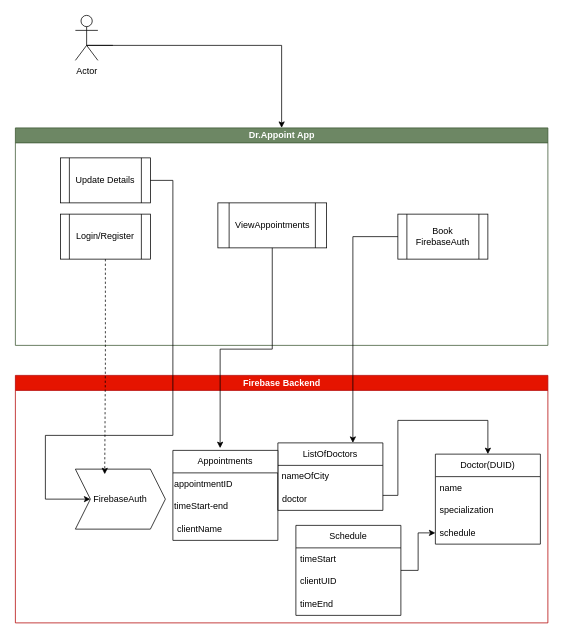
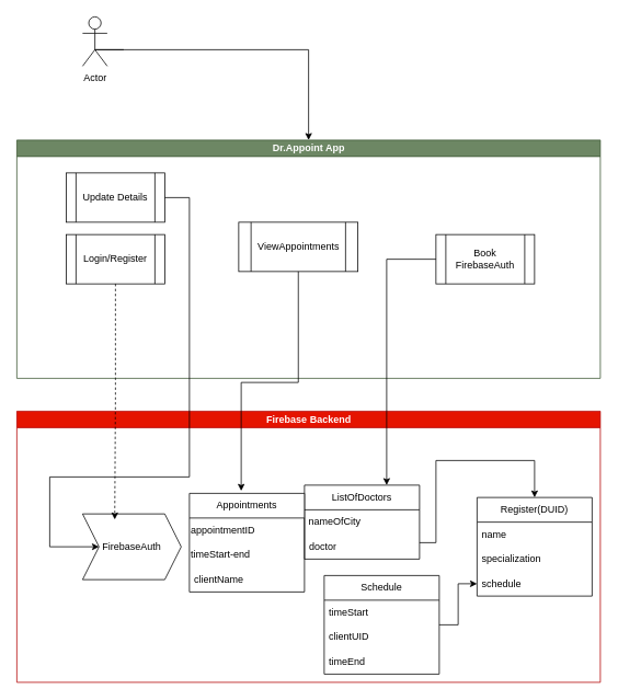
- <mxCell id="9" value="Doctor(DUID)" style="swimlane;fontStyle=0;childLayout=stackLayout;horizontal=1;startSize=30;horizontalStack=0;resizeParent=1;resizeParentMax=0;resizeLast=0;collapsible=1;marginBottom=0;whiteSpace=wrap;html=1;" vertex="1" parent="8"><mxGeometry x="560" y="105" width="140" height="120" as="geometry" /></mxCell>
+ <mxCell id="9" value="Register(DUID)" style="swimlane;fontStyle=0;childLayout=stackLayout;horizontal=1;startSize=30;horizontalStack=0;resizeParent=1;resizeParentMax=0;resizeLast=0;collapsible=1;marginBottom=0;whiteSpace=wrap;html=1;" vertex="1" parent="8"><mxGeometry x="560" y="105" width="140" height="120" as="geometry" /></mxCell>
